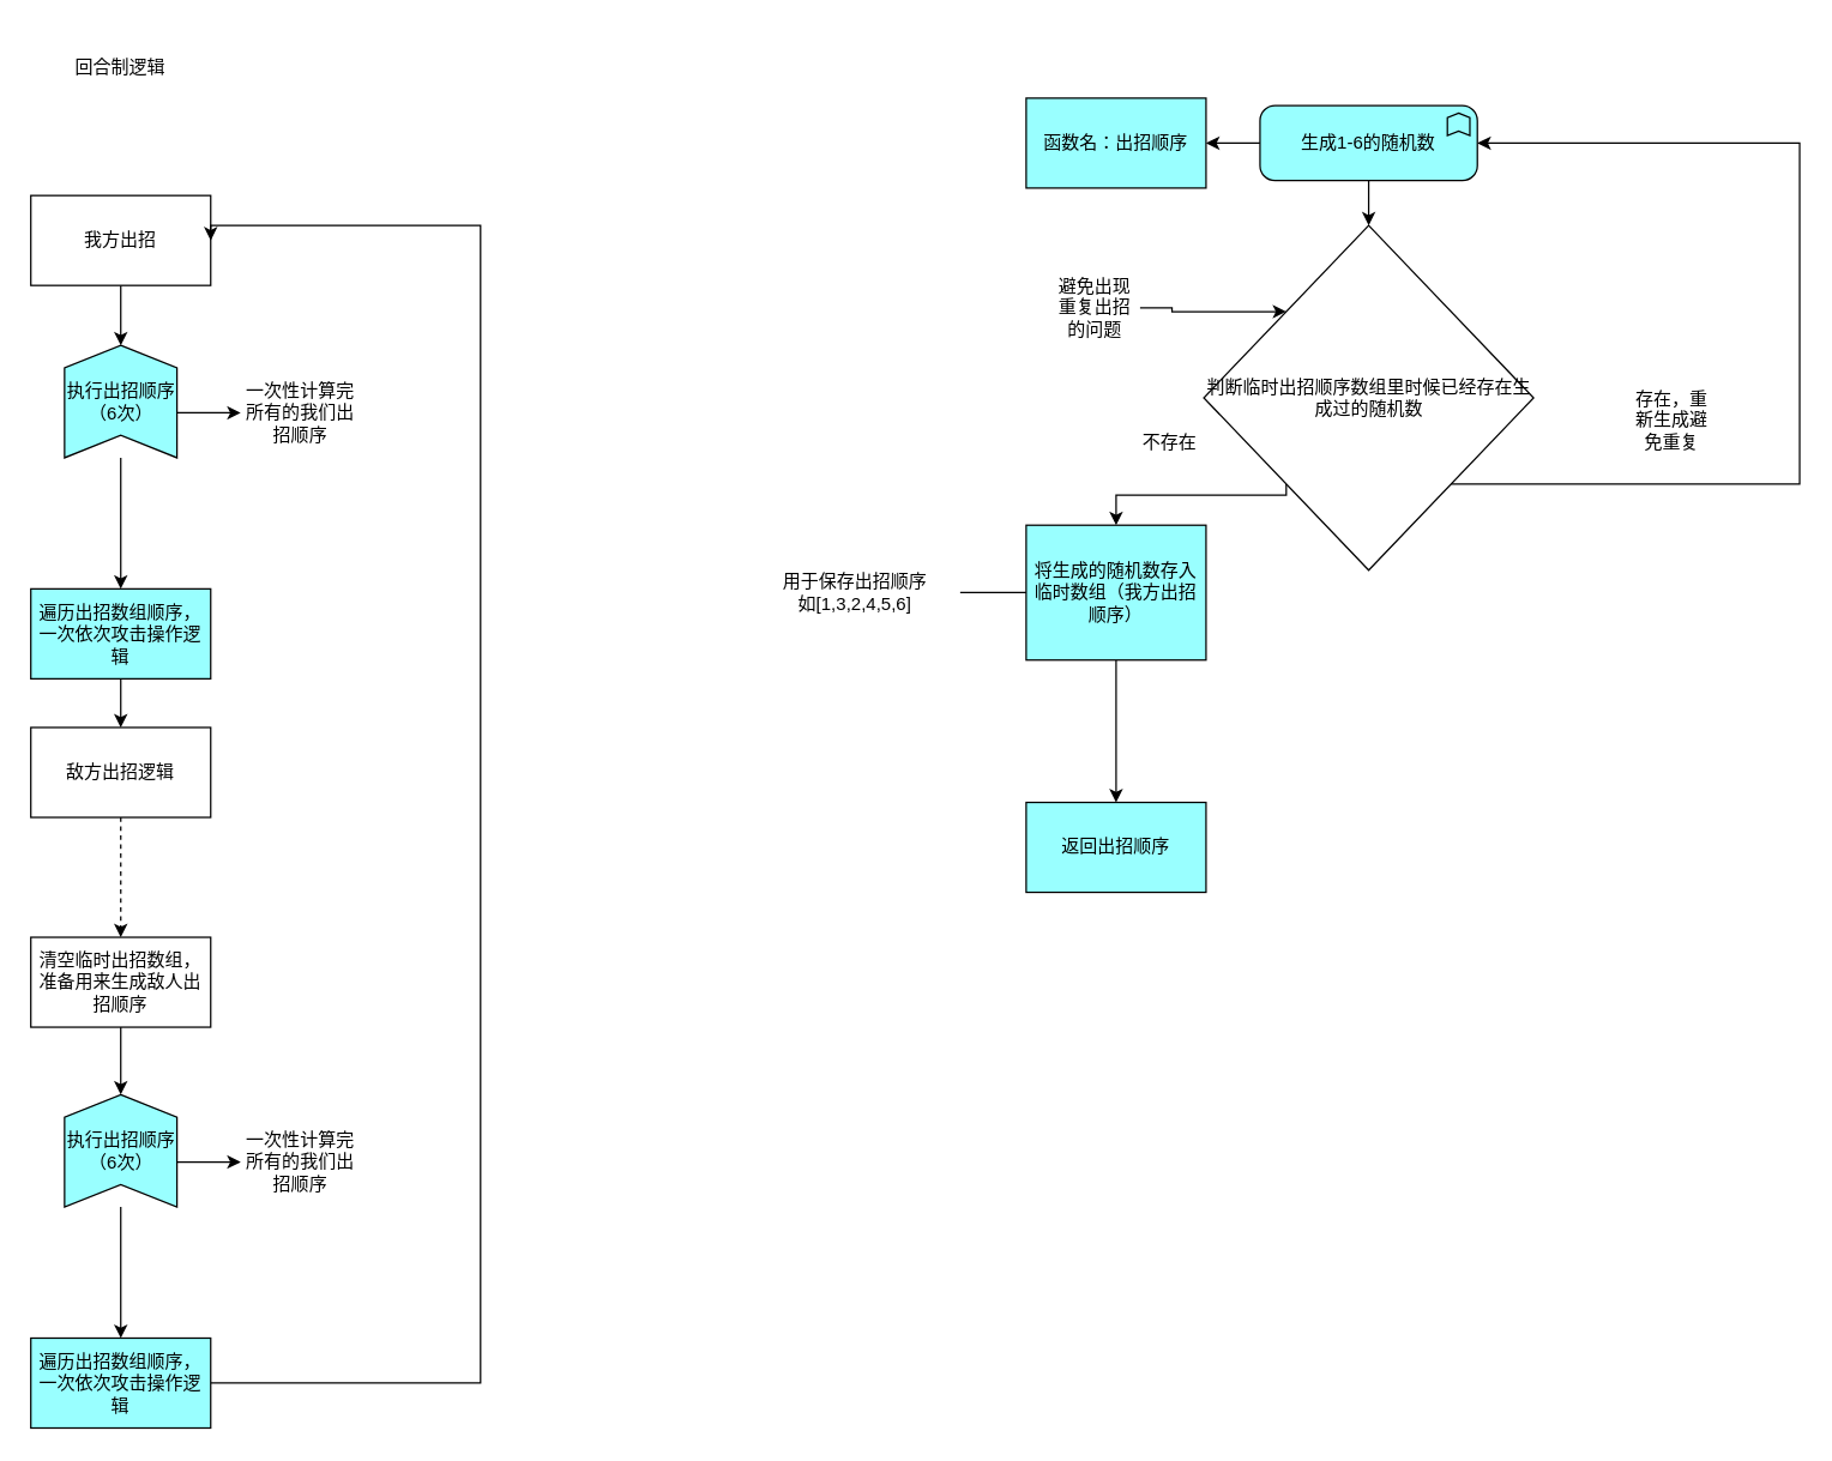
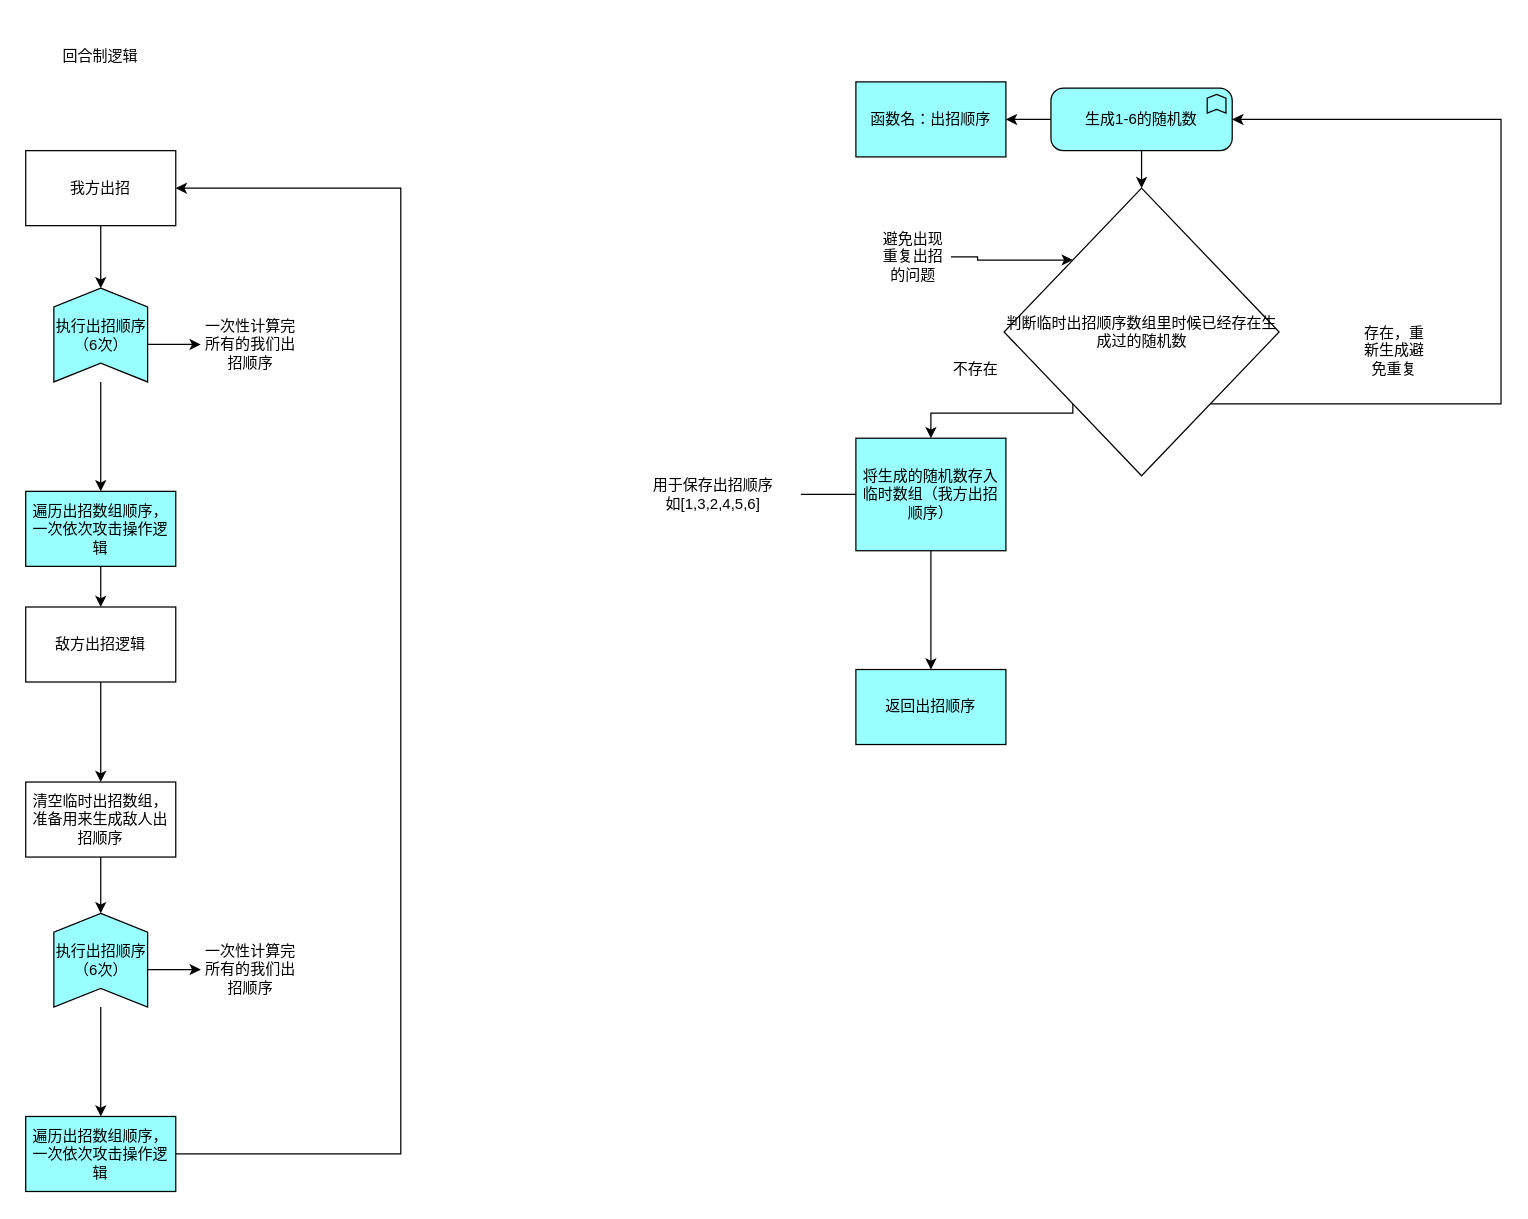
- <mxCell id="3" value="我方出招" style="rounded=0;whiteSpace=wrap;html=1;" parent="1" vertex="1"><mxGeometry x="20" y="130" width="120" height="60" as="geometry" /></mxCell>
+ <mxCell id="3" value="我方出招" style="rounded=0;whiteSpace=wrap;html=1;" parent="1" vertex="1"><mxGeometry x="20" y="120" width="120" height="60" as="geometry" /></mxCell>
- <mxCell id="27" value="" style="edgeStyle=orthogonalEdgeStyle;rounded=0;orthogonalLoop=1;jettySize=auto;html=1;dashed=1;" edge="1" parent="1" source="28" target="30"><mxGeometry relative="1" as="geometry" /></mxCell>
+ <mxCell id="27" value="" style="edgeStyle=orthogonalEdgeStyle;rounded=0;orthogonalLoop=1;jettySize=auto;html=1;" edge="1" parent="1" source="28" target="30"><mxGeometry relative="1" as="geometry" /></mxCell>
